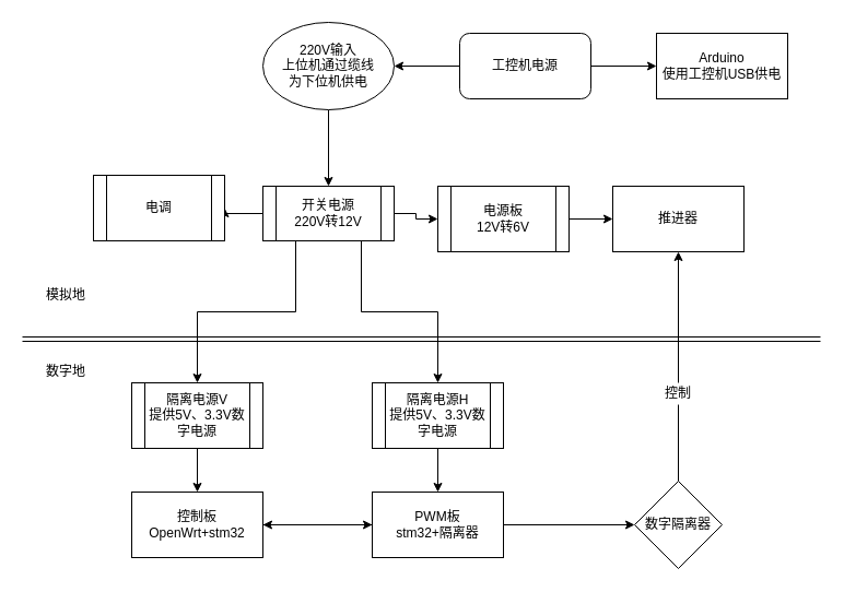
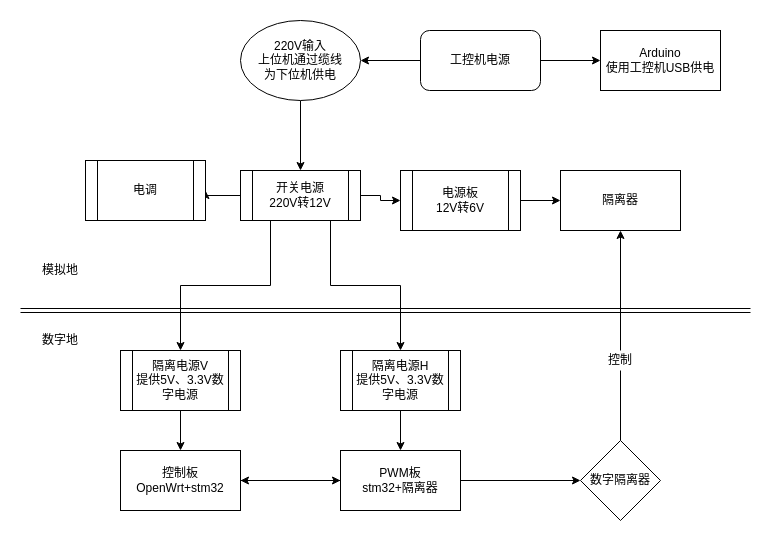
- <mxCell id="12" value="推进器" style="rounded=0;whiteSpace=wrap;html=1;" vertex="1" parent="1"><mxGeometry x="560" y="170" width="120" height="60" as="geometry" /></mxCell>
+ <mxCell id="12" value="隔离器" style="rounded=0;whiteSpace=wrap;html=1;" vertex="1" parent="1"><mxGeometry x="560" y="170" width="120" height="60" as="geometry" /></mxCell>
